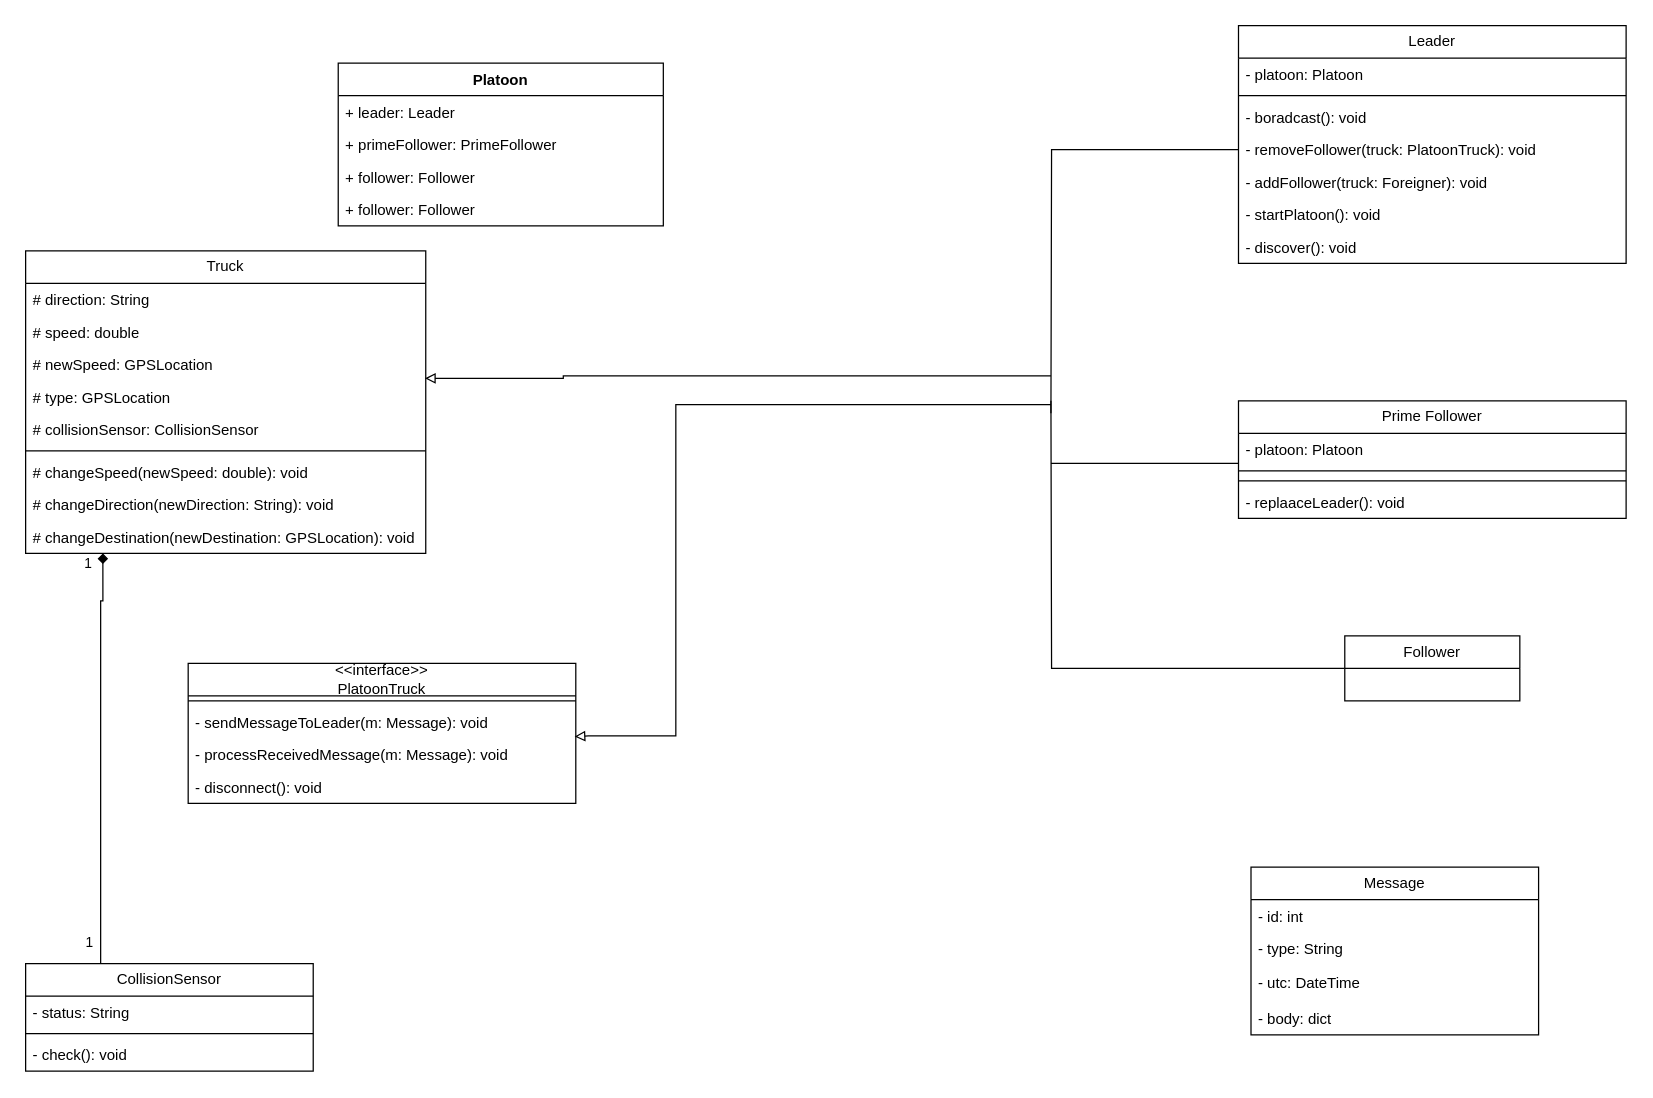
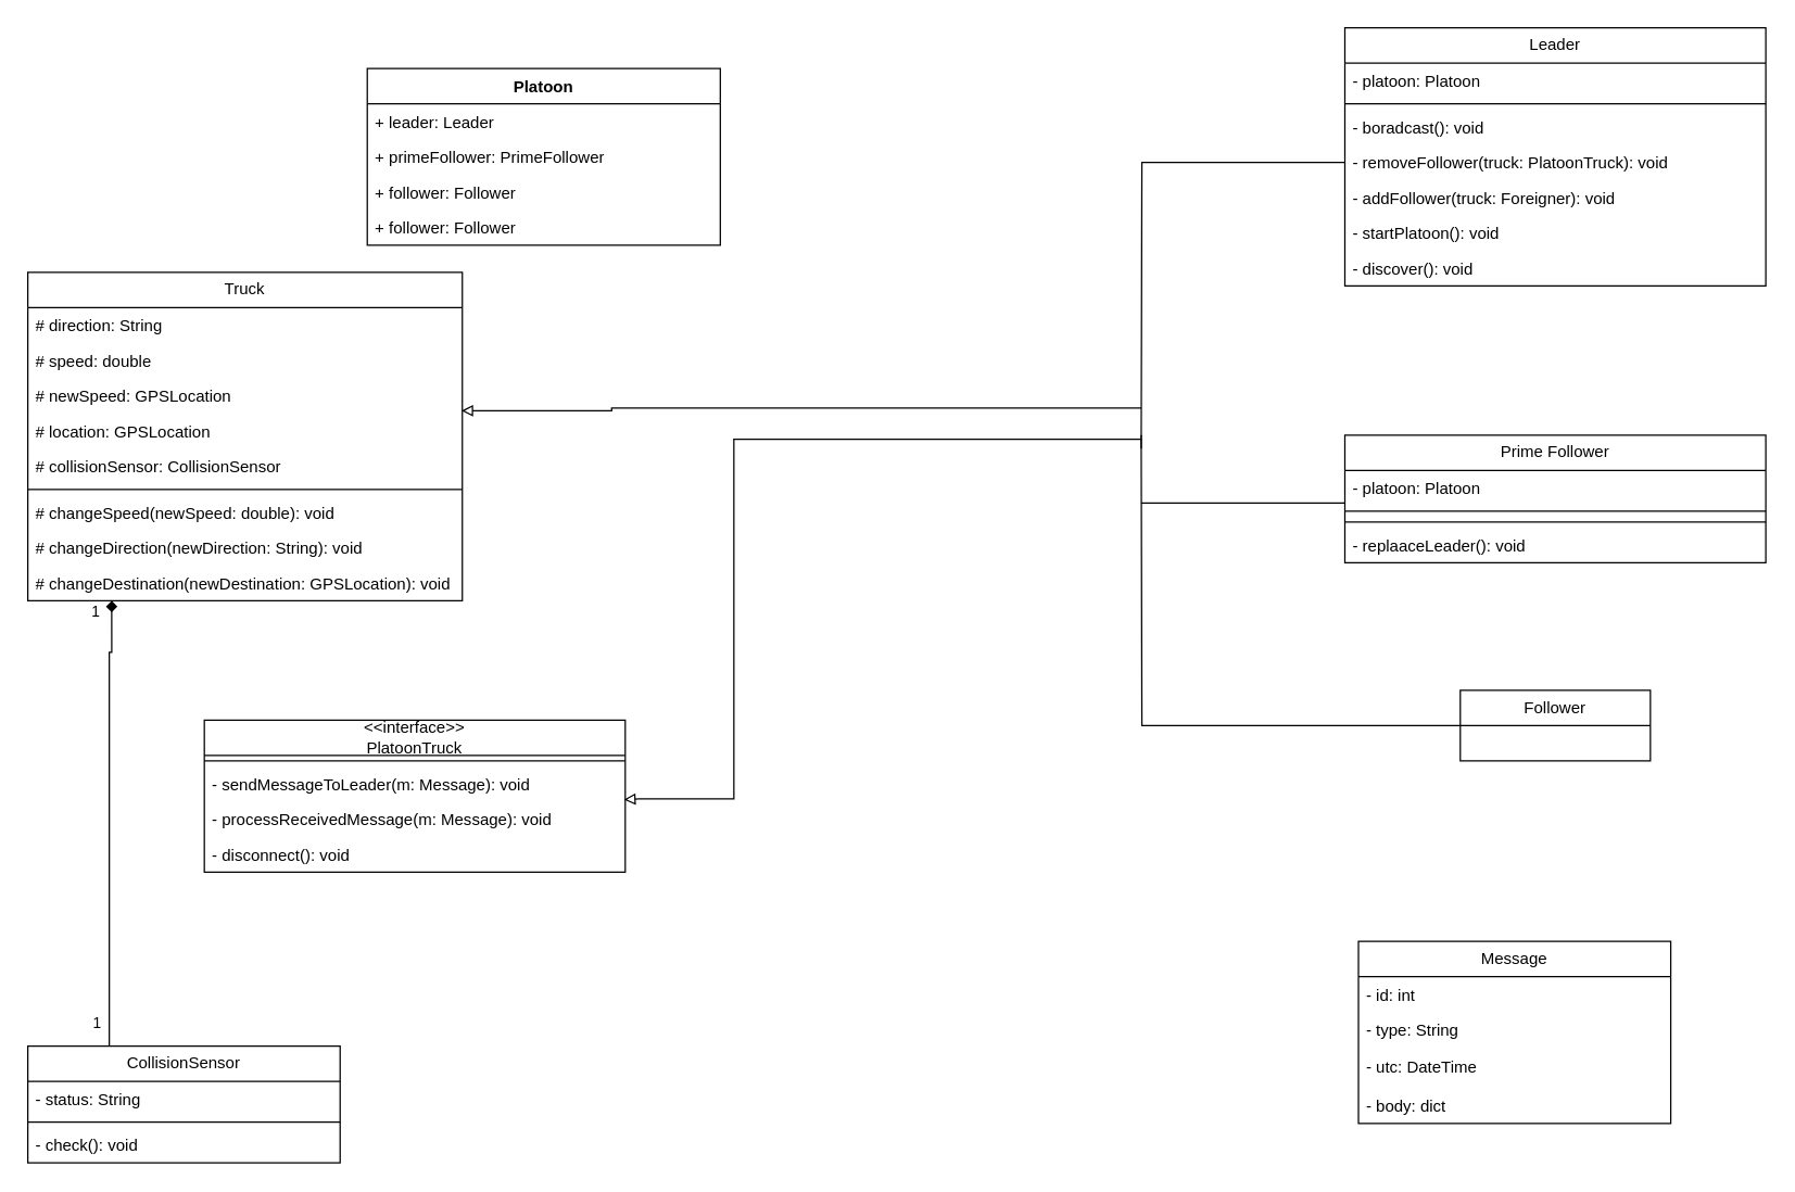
- <mxCell id="11" value="# type: GPSLocation" style="text;strokeColor=none;fillColor=none;align=left;verticalAlign=top;spacingLeft=4;spacingRight=4;overflow=hidden;rotatable=0;points=[[0,0.5],[1,0.5]];portConstraint=eastwest;whiteSpace=wrap;html=1;" parent="7" vertex="1"><mxGeometry y="104" width="320" height="26" as="geometry" /></mxCell>
+ <mxCell id="11" value="# location: GPSLocation" style="text;strokeColor=none;fillColor=none;align=left;verticalAlign=top;spacingLeft=4;spacingRight=4;overflow=hidden;rotatable=0;points=[[0,0.5],[1,0.5]];portConstraint=eastwest;whiteSpace=wrap;html=1;" parent="7" vertex="1"><mxGeometry y="104" width="320" height="26" as="geometry" /></mxCell>
